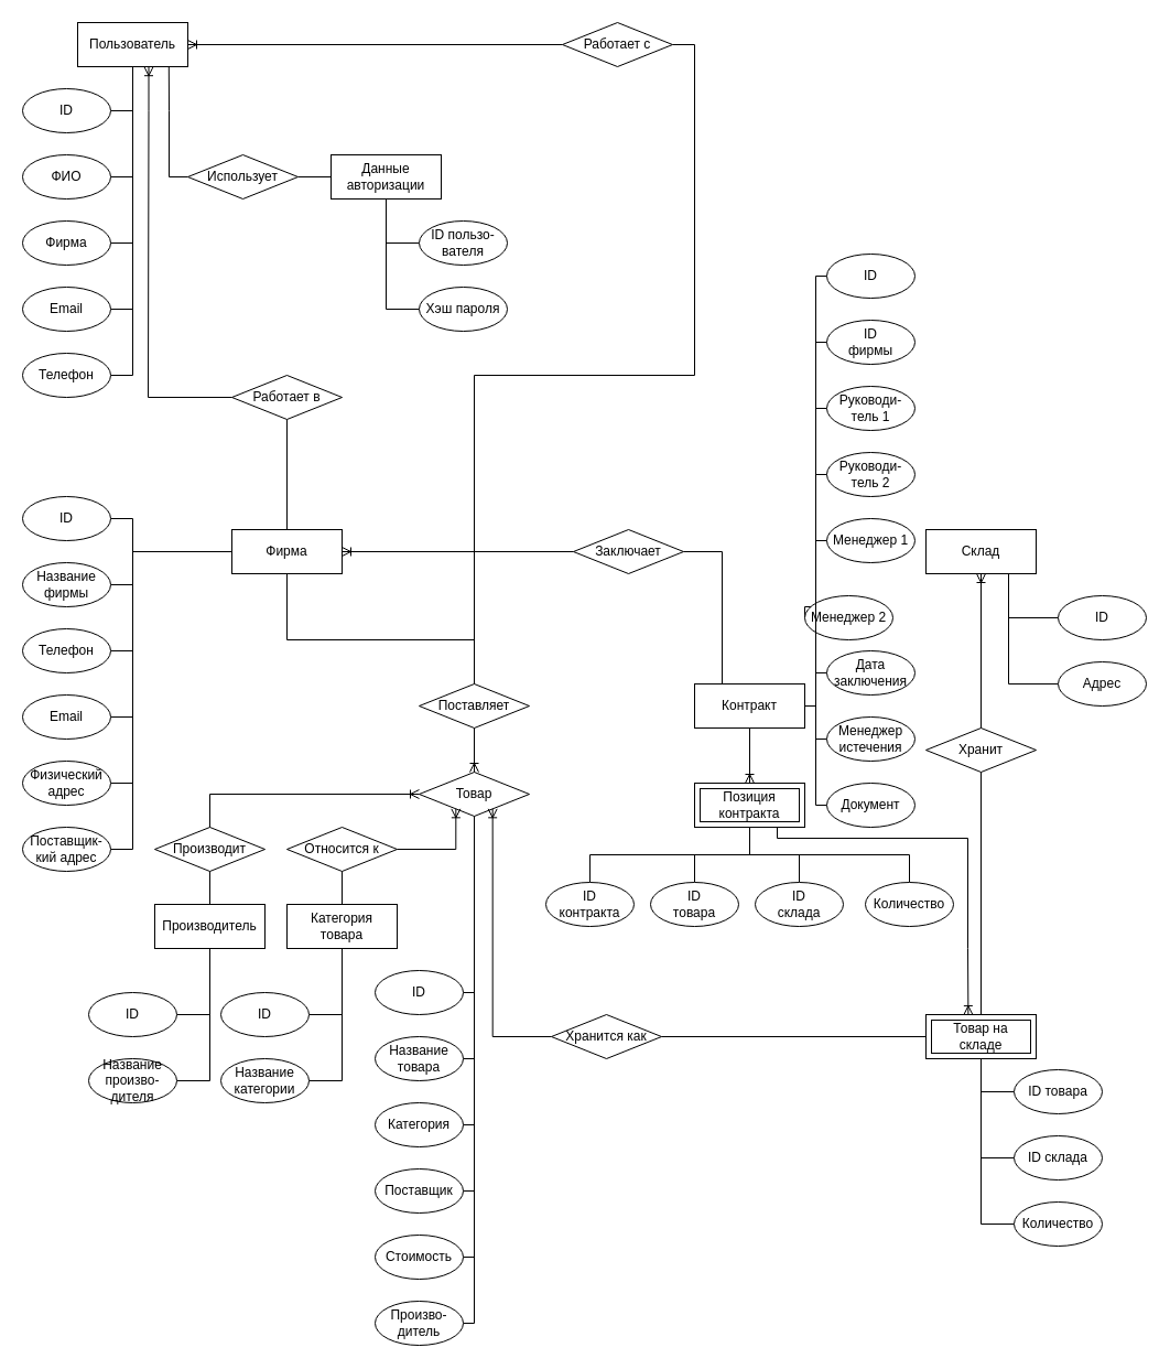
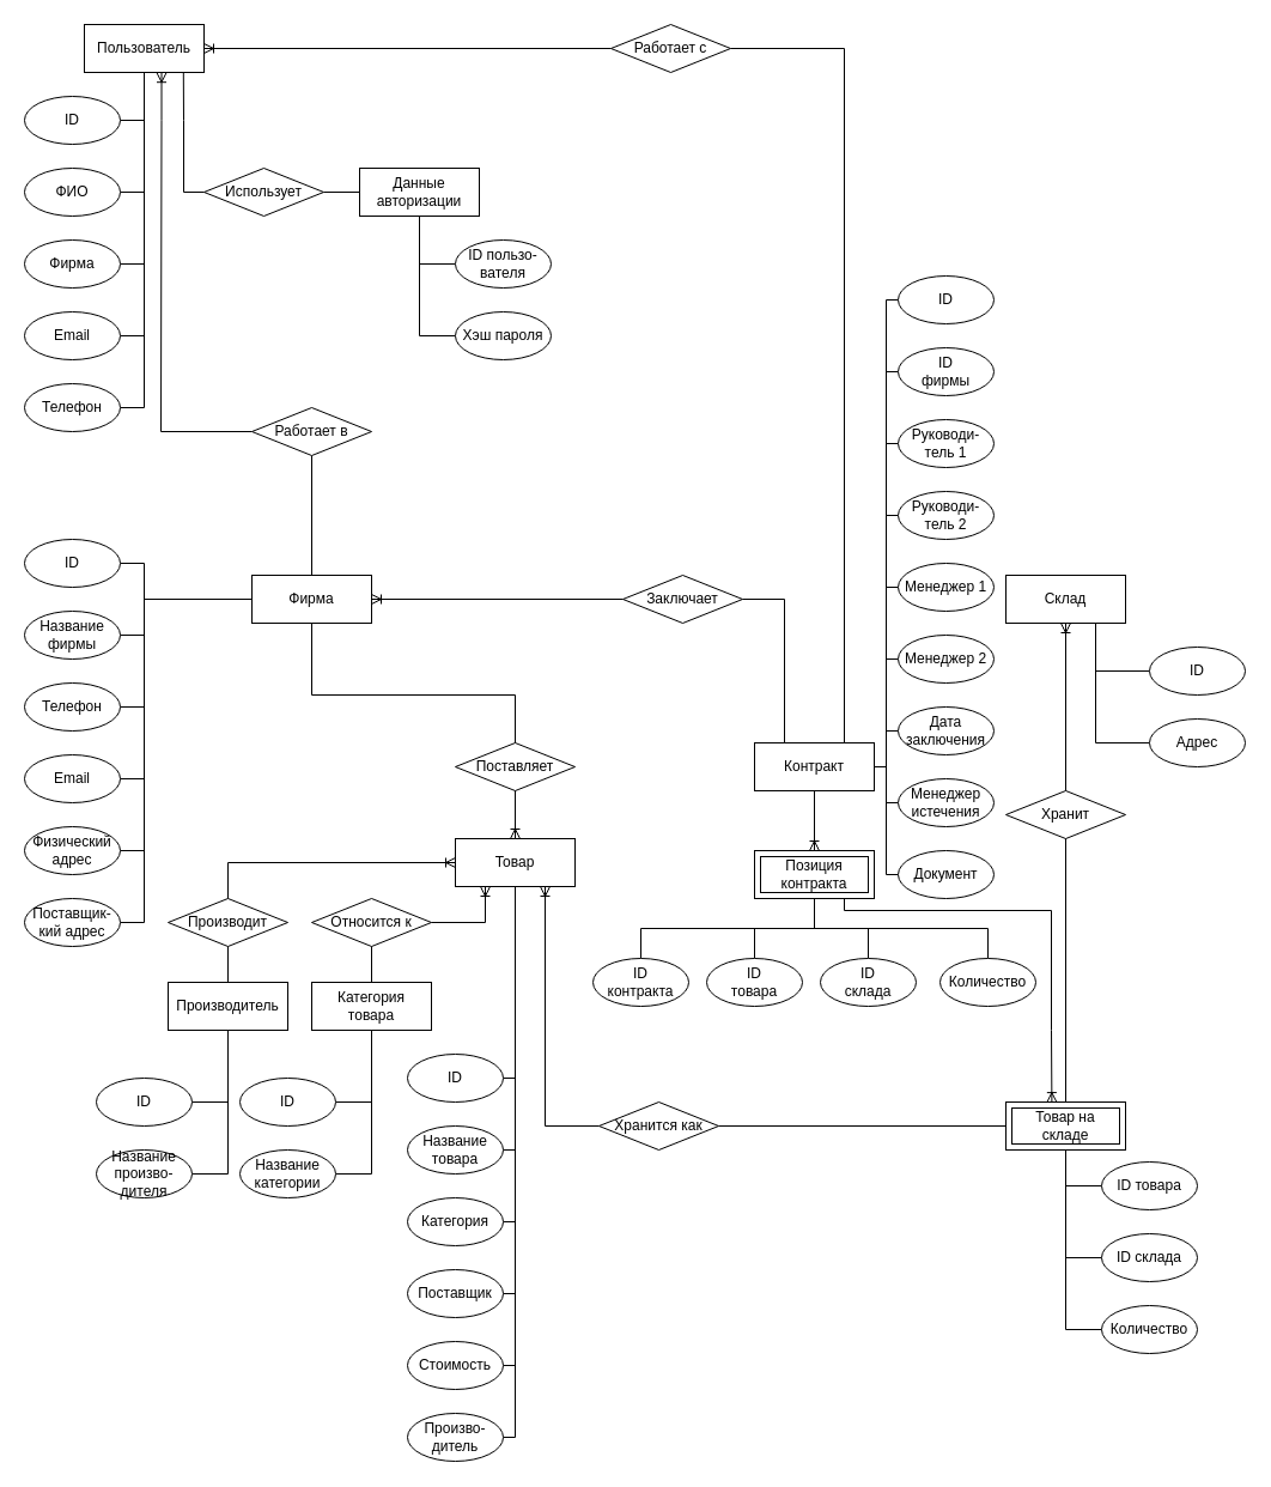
- <mxCell id="92" style="edgeStyle=orthogonalEdgeStyle;rounded=0;orthogonalLoop=1;jettySize=auto;html=1;exitX=1;exitY=0.5;exitDx=0;exitDy=0;endArrow=none;endFill=0;" parent="1" source="93" target="13" edge="1"><mxGeometry relative="1" as="geometry" /></mxCell>
+ <mxCell id="92" style="edgeStyle=orthogonalEdgeStyle;rounded=0;orthogonalLoop=1;jettySize=auto;html=1;exitX=1;exitY=0.5;exitDx=0;exitDy=0;entryX=0.75;entryY=0;entryDx=0;entryDy=0;endArrow=none;endFill=0;" parent="1" source="93" target="64" edge="1"><mxGeometry relative="1" as="geometry" /></mxCell>
- <mxCell id="68" value="Менеджер 2" style="ellipse;whiteSpace=wrap;html=1;align=center;" parent="1" vertex="1"><mxGeometry x="730" y="540" width="80" height="40" as="geometry" /></mxCell>
+ <mxCell id="68" value="Менеджер 2" style="ellipse;whiteSpace=wrap;html=1;align=center;" parent="1" vertex="1"><mxGeometry x="750" y="530" width="80" height="40" as="geometry" /></mxCell>
- <mxCell id="8" value="Товар" style="rhombus;whiteSpace=wrap;html=1;" parent="1" vertex="1"><mxGeometry x="380" y="700" width="100" height="40" as="geometry" /></mxCell>
+ <mxCell id="8" value="Товар" style="rounded=0;whiteSpace=wrap;html=1;" parent="1" vertex="1"><mxGeometry x="380" y="700" width="100" height="40" as="geometry" /></mxCell>
